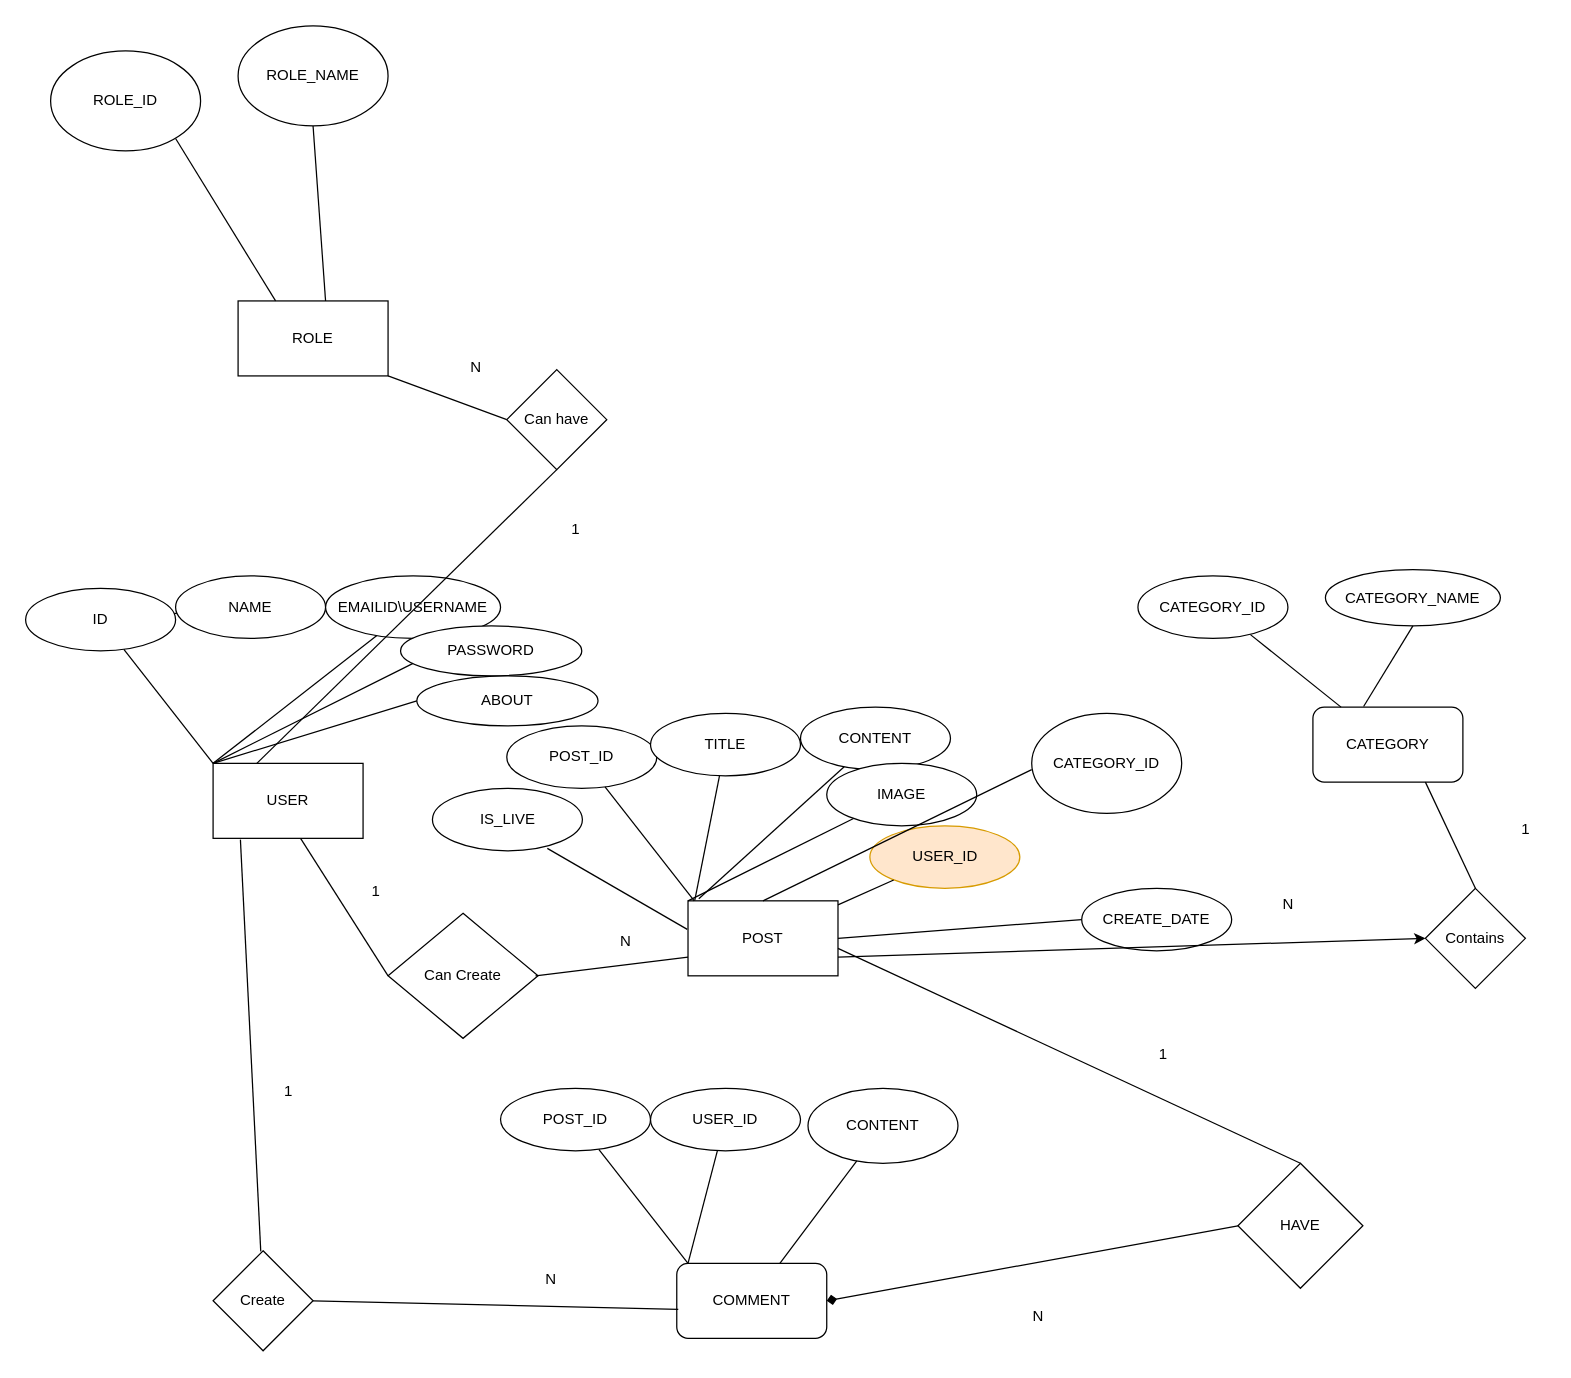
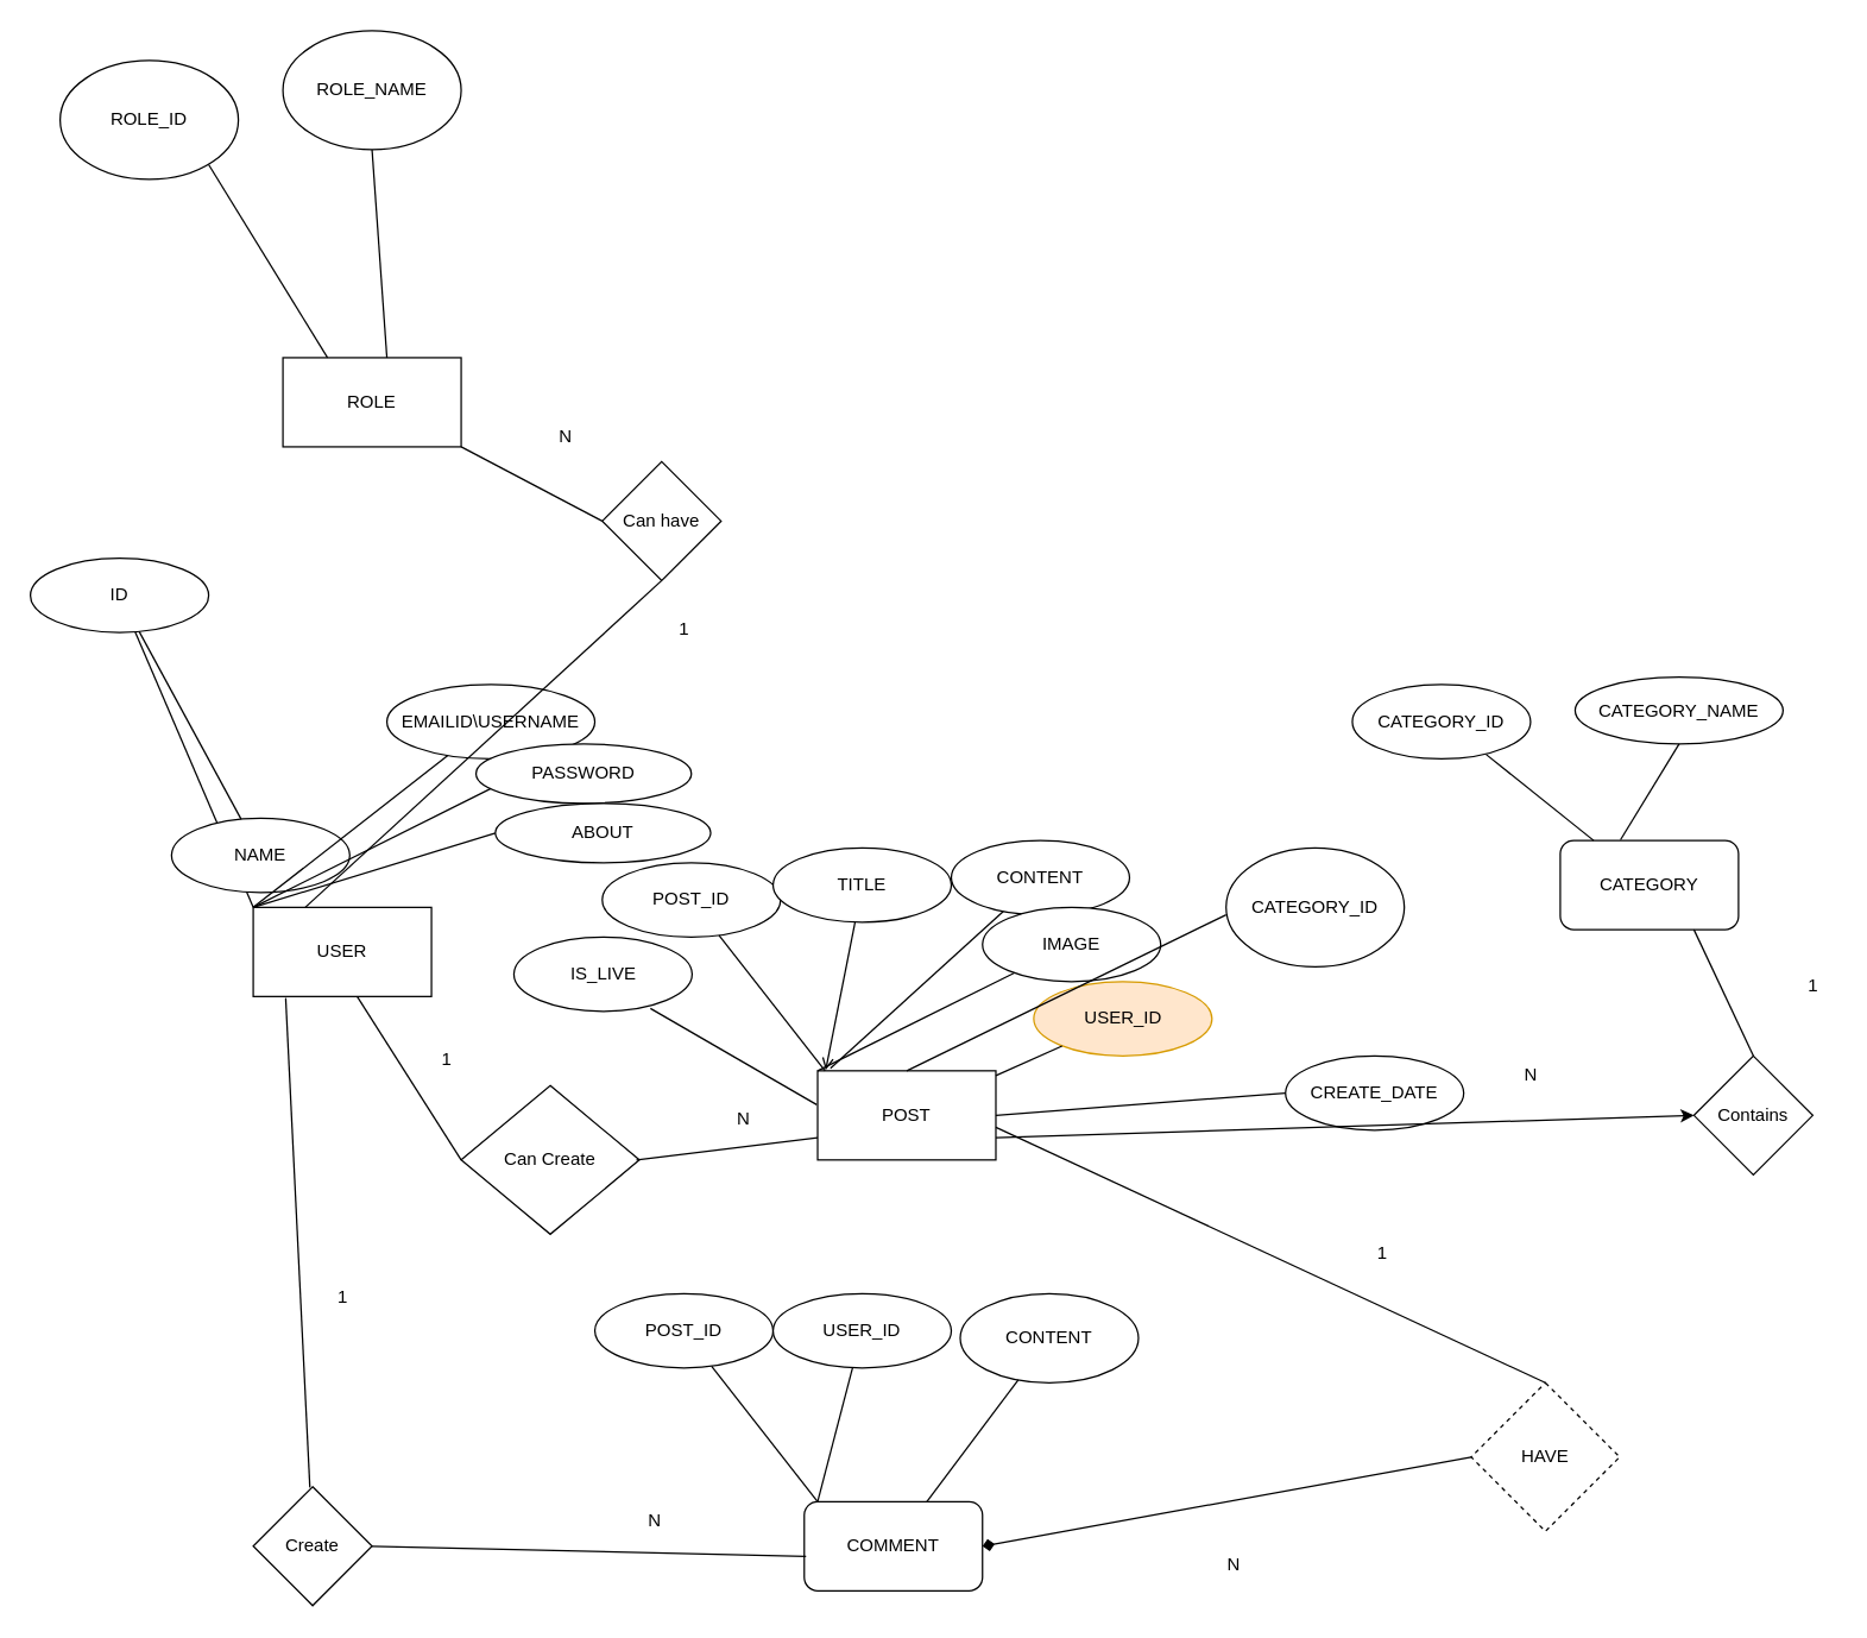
- <mxCell id="67" value="Can have" style="rhombus;whiteSpace=wrap;html=1;" vertex="1" parent="1"><mxGeometry x="405" y="295" width="80" height="80" as="geometry" /></mxCell>
+ <mxCell id="67" value="Can have" style="rhombus;whiteSpace=wrap;html=1;" vertex="1" parent="1"><mxGeometry x="405" y="310" width="80" height="80" as="geometry" /></mxCell>
- <mxCell id="5" value="NAME" style="ellipse;whiteSpace=wrap;html=1;" vertex="1" parent="1"><mxGeometry x="140" y="460" width="120" height="50" as="geometry" /></mxCell>
+ <mxCell id="5" value="NAME" style="ellipse;whiteSpace=wrap;html=1;" vertex="1" parent="1"><mxGeometry x="115" y="550" width="120" height="50" as="geometry" /></mxCell>
- <mxCell id="3" value="ID" style="ellipse;whiteSpace=wrap;html=1;" vertex="1" parent="1"><mxGeometry x="20" y="470" width="120" height="50" as="geometry" /></mxCell>
+ <mxCell id="3" value="ID" style="ellipse;whiteSpace=wrap;html=1;" vertex="1" parent="1"><mxGeometry x="20" y="375" width="120" height="50" as="geometry" /></mxCell>
- <mxCell id="17" value="" style="endArrow=none;html=1;rounded=0;entryX=0.045;entryY=-0.007;entryDx=0;entryDy=0;entryPerimeter=0;" edge="1" source="16" parent="1" target="13"><mxGeometry width="50" height="50" relative="1" as="geometry"><mxPoint x="600" y="660" as="sourcePoint" /><mxPoint x="560" y="710" as="targetPoint" /></mxGeometry></mxCell>
+ <mxCell id="17" value="" style="endArrow=open;html=1;rounded=0;entryX=0.045;entryY=-0.007;entryDx=0;entryDy=0;entryPerimeter=0;" edge="1" source="16" parent="1" target="13"><mxGeometry width="50" height="50" relative="1" as="geometry"><mxPoint x="600" y="660" as="sourcePoint" /><mxPoint x="560" y="710" as="targetPoint" /></mxGeometry></mxCell>
- <mxCell id="42" value="HAVE" style="rhombus;whiteSpace=wrap;html=1;" vertex="1" parent="1"><mxGeometry x="990" y="930" width="100" height="100" as="geometry" /></mxCell>
+ <mxCell id="42" value="HAVE" style="rhombus;whiteSpace=wrap;html=1;dashed=1;" vertex="1" parent="1"><mxGeometry x="990" y="930" width="100" height="100" as="geometry" /></mxCell>
